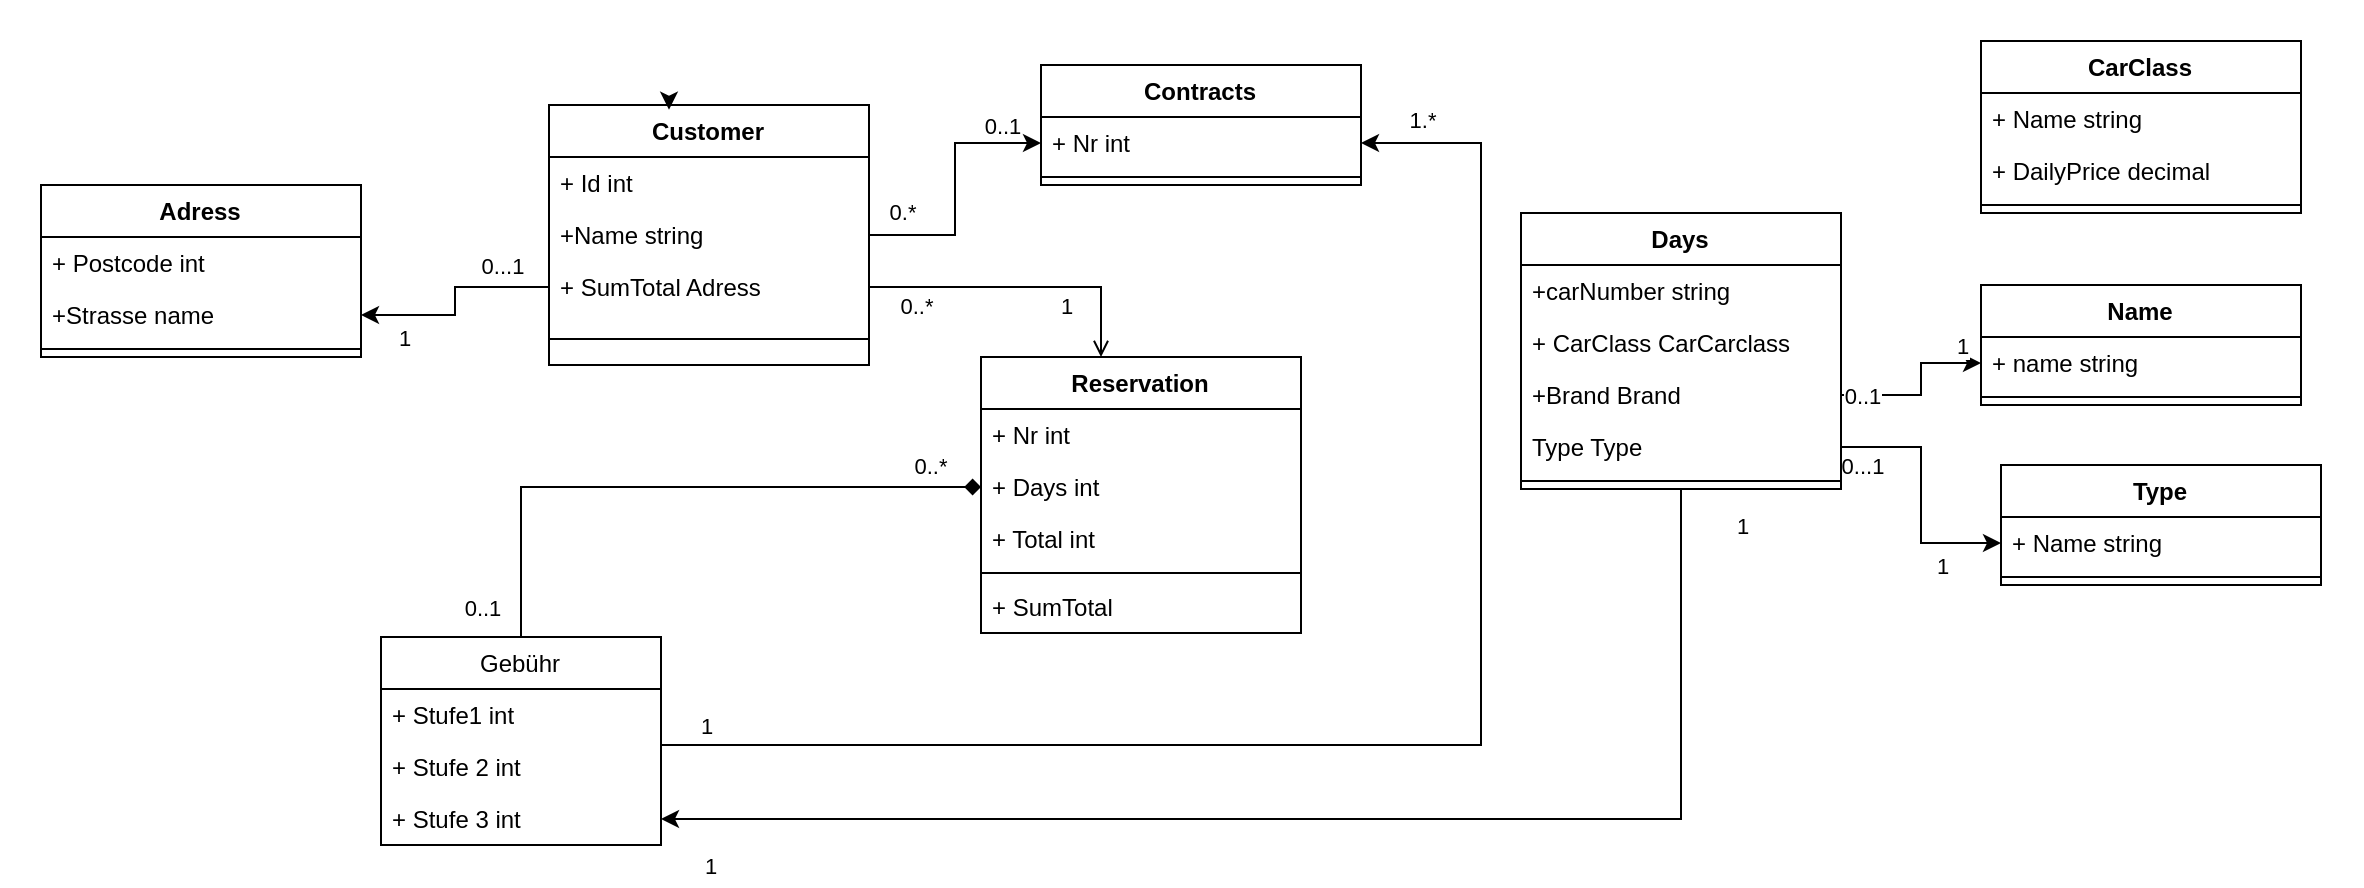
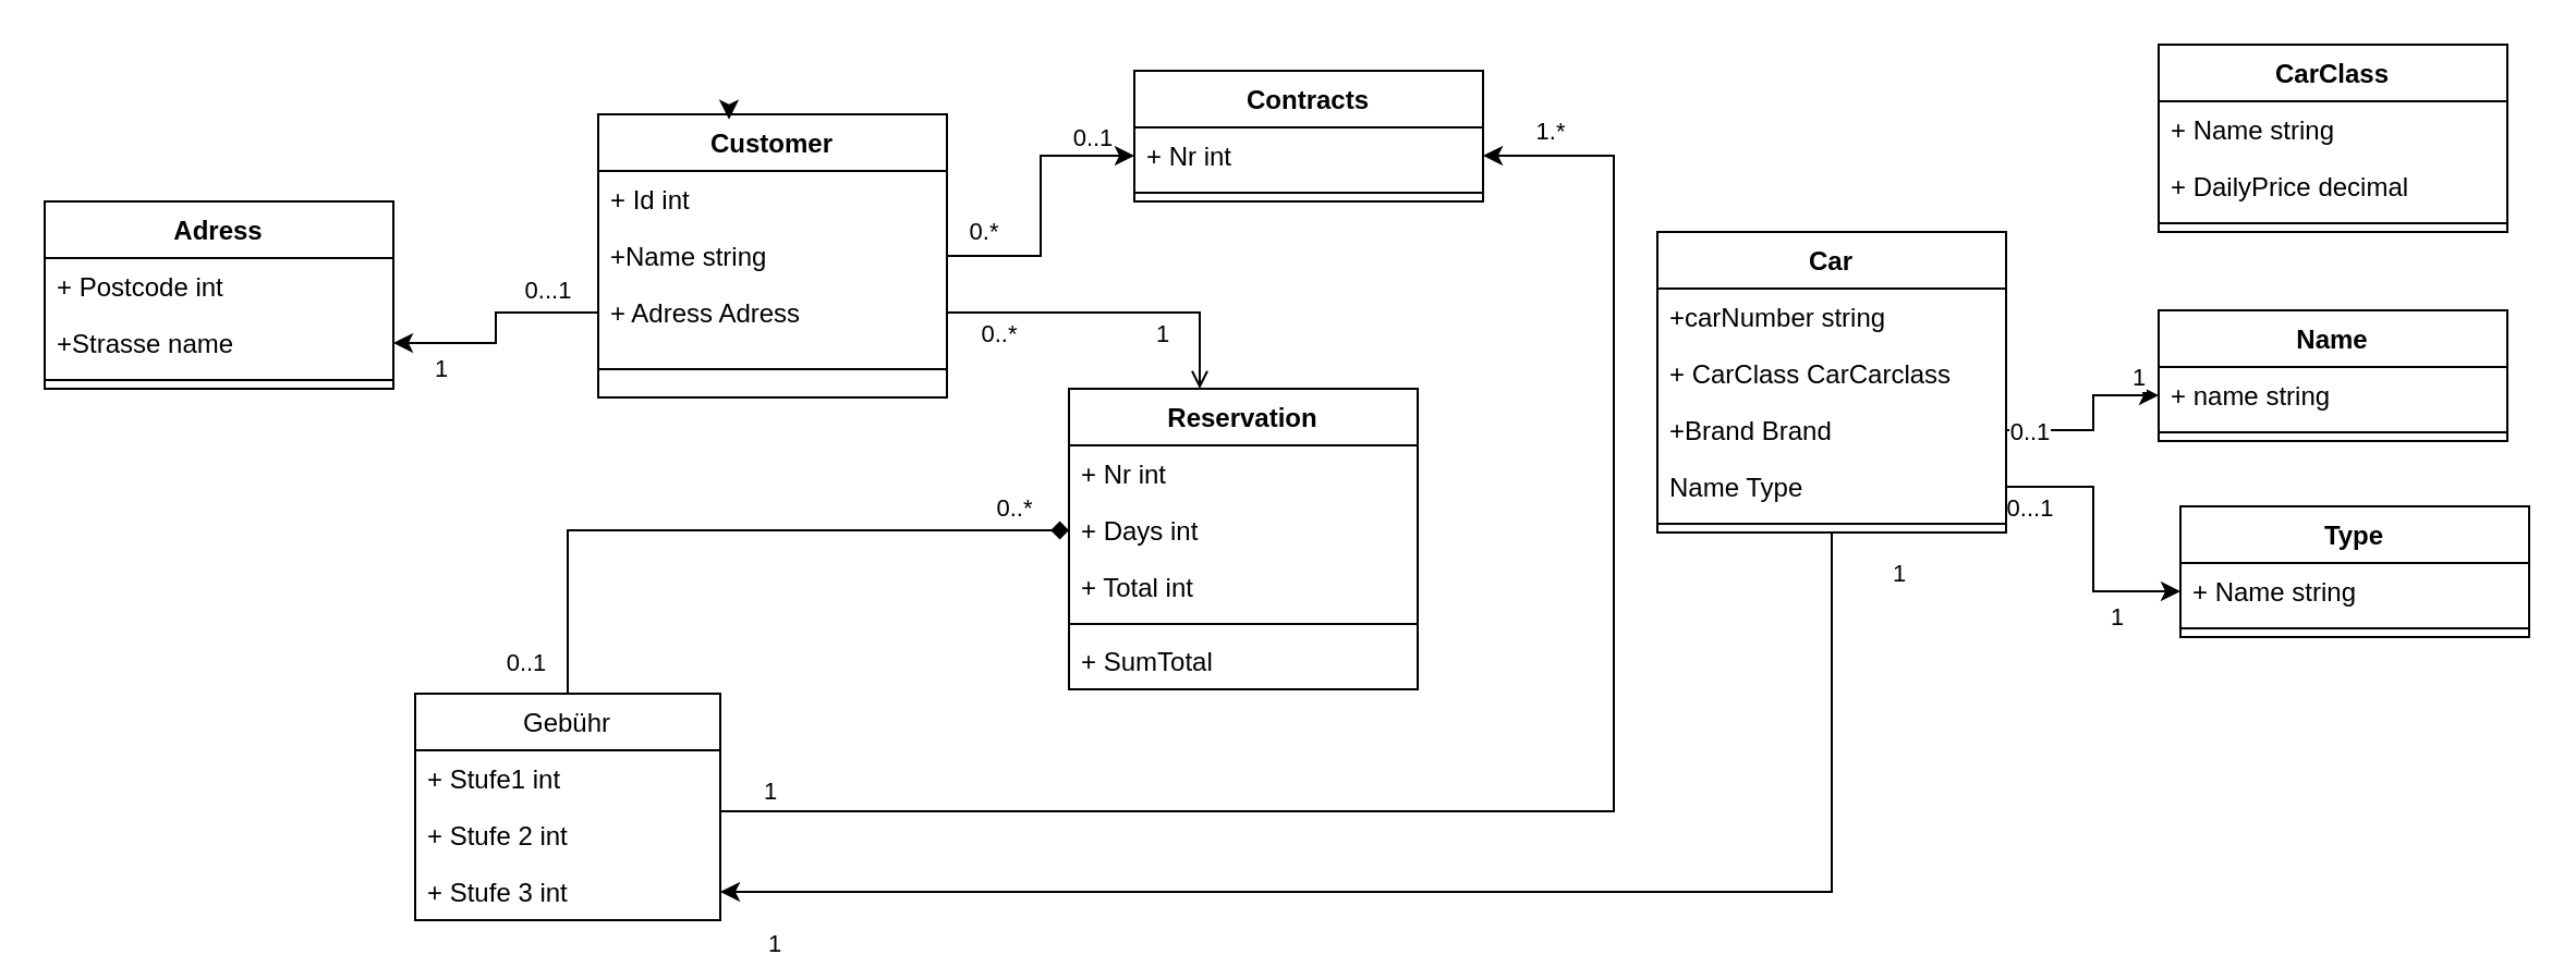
- <mxCell id="8" value="Days" style="swimlane;fontStyle=1;align=center;verticalAlign=top;childLayout=stackLayout;horizontal=1;startSize=26;horizontalStack=0;resizeParent=1;resizeParentMax=0;resizeLast=0;collapsible=1;marginBottom=0;" vertex="1" parent="1"><mxGeometry x="760" y="106" width="160" height="138" as="geometry" /></mxCell>
+ <mxCell id="8" value="Car" style="swimlane;fontStyle=1;align=center;verticalAlign=top;childLayout=stackLayout;horizontal=1;startSize=26;horizontalStack=0;resizeParent=1;resizeParentMax=0;resizeLast=0;collapsible=1;marginBottom=0;" vertex="1" parent="1"><mxGeometry x="760" y="106" width="160" height="138" as="geometry" /></mxCell>
- <mxCell id="33" value="+ SumTotal Adress" style="text;strokeColor=none;fillColor=none;align=left;verticalAlign=top;spacingLeft=4;spacingRight=4;overflow=hidden;rotatable=0;points=[[0,0.5],[1,0.5]];portConstraint=eastwest;" vertex="1" parent="30"><mxGeometry y="78" width="160" height="26" as="geometry" /></mxCell>
+ <mxCell id="33" value="+ Adress Adress" style="text;strokeColor=none;fillColor=none;align=left;verticalAlign=top;spacingLeft=4;spacingRight=4;overflow=hidden;rotatable=0;points=[[0,0.5],[1,0.5]];portConstraint=eastwest;" vertex="1" parent="30"><mxGeometry y="78" width="160" height="26" as="geometry" /></mxCell>
- <mxCell id="12" value="Type Type" style="text;strokeColor=none;fillColor=none;align=left;verticalAlign=top;spacingLeft=4;spacingRight=4;overflow=hidden;rotatable=0;points=[[0,0.5],[1,0.5]];portConstraint=eastwest;" vertex="1" parent="8"><mxGeometry y="104" width="160" height="26" as="geometry" /></mxCell>
+ <mxCell id="12" value="Name Type" style="text;strokeColor=none;fillColor=none;align=left;verticalAlign=top;spacingLeft=4;spacingRight=4;overflow=hidden;rotatable=0;points=[[0,0.5],[1,0.5]];portConstraint=eastwest;" vertex="1" parent="8"><mxGeometry y="104" width="160" height="26" as="geometry" /></mxCell>
